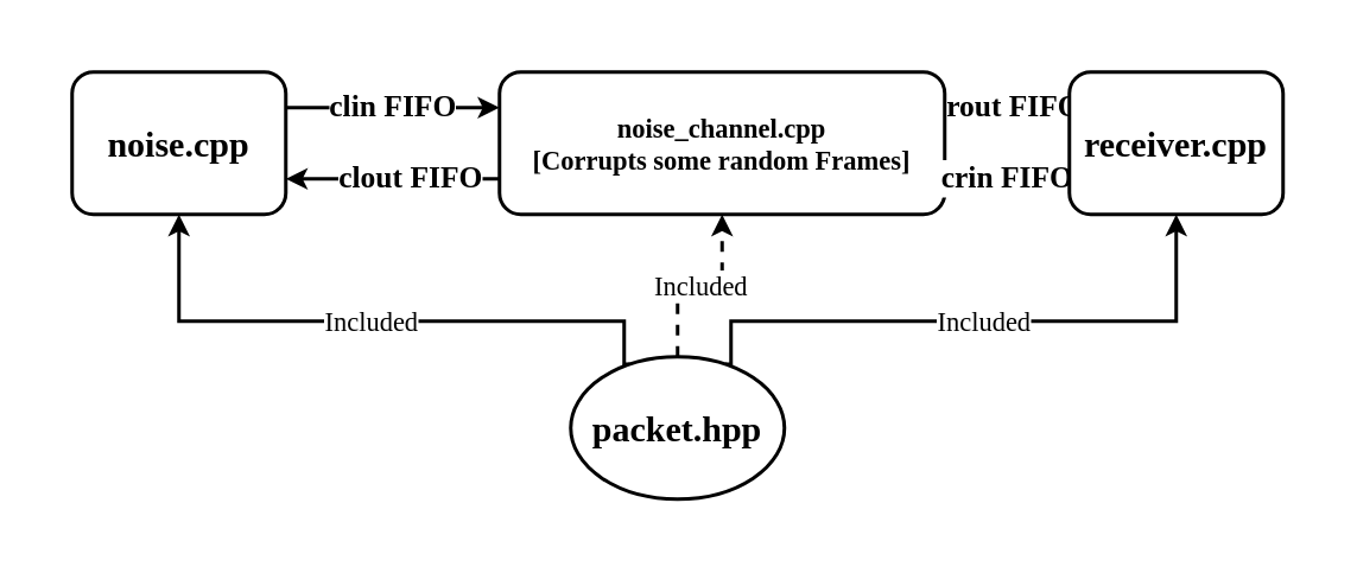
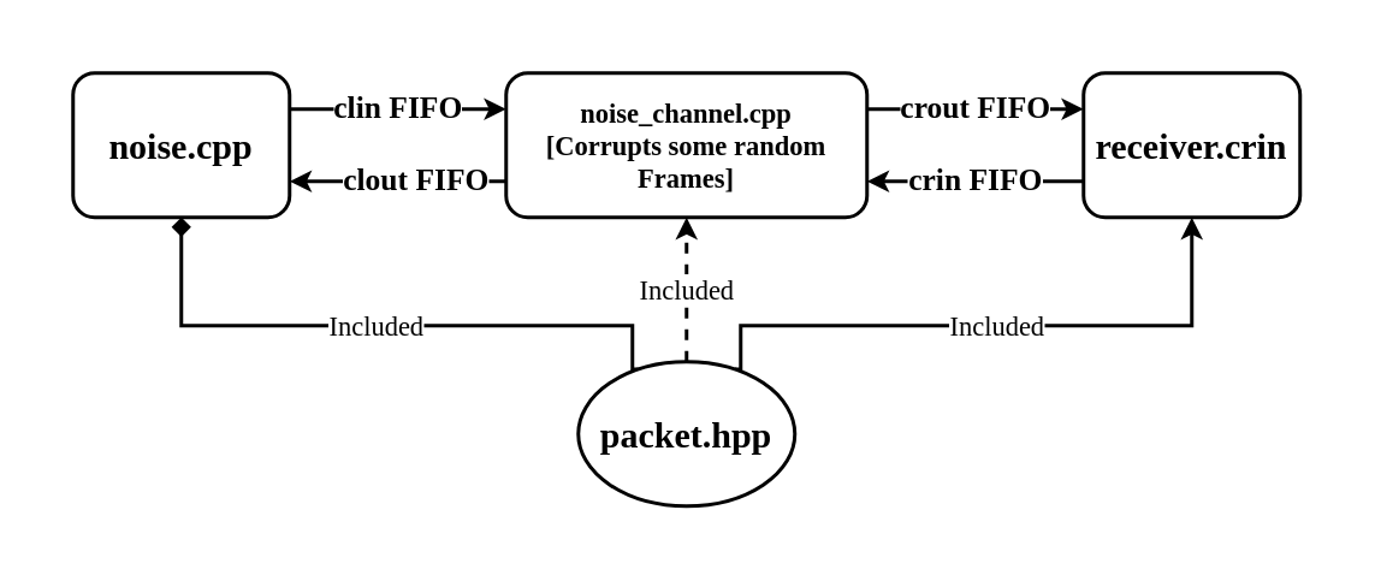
- <mxCell id="10" value="noise_channel.cpp&lt;br style=&quot;font-size: 15px;&quot;&gt;[Corrupts some random Frames]" style="rounded=1;whiteSpace=wrap;html=1;fontFamily=Times New Roman;fontSize=15;strokeWidth=2;fontStyle=1" vertex="1" parent="1"><mxGeometry x="280" y="40" width="250" height="80" as="geometry" /></mxCell>
+ <mxCell id="10" value="noise_channel.cpp&lt;br style=&quot;font-size: 15px;&quot;&gt;[Corrupts some random Frames]" style="rounded=1;whiteSpace=wrap;html=1;fontFamily=Times New Roman;fontSize=15;strokeWidth=2;fontStyle=1" vertex="1" parent="1"><mxGeometry x="280" y="40" width="200" height="80" as="geometry" /></mxCell>
- <mxCell id="12" value="receiver.cpp" style="rounded=1;whiteSpace=wrap;html=1;fontFamily=Times New Roman;fontSize=20;strokeWidth=2;fontStyle=1" vertex="1" parent="1"><mxGeometry x="600" y="40" width="120" height="80" as="geometry" /></mxCell>
+ <mxCell id="12" value="receiver.crin" style="rounded=1;whiteSpace=wrap;html=1;fontFamily=Times New Roman;fontSize=20;strokeWidth=2;fontStyle=1" vertex="1" parent="1"><mxGeometry x="600" y="40" width="120" height="80" as="geometry" /></mxCell>
- <mxCell id="6" value="Included" style="edgeStyle=orthogonalEdgeStyle;rounded=0;orthogonalLoop=1;jettySize=auto;html=1;exitX=0.25;exitY=0;exitDx=0;exitDy=0;entryX=0.5;entryY=1;entryDx=0;entryDy=0;fontFamily=Times New Roman;fontSize=15;strokeWidth=2;" edge="1" parent="1" source="7" target="3"><mxGeometry relative="1" as="geometry"><Array as="points"><mxPoint x="350" y="180" /><mxPoint x="100" y="180" /></Array></mxGeometry></mxCell>
+ <mxCell id="6" value="Included" style="edgeStyle=orthogonalEdgeStyle;rounded=0;orthogonalLoop=1;jettySize=auto;html=1;exitX=0.25;exitY=0;exitDx=0;exitDy=0;entryX=0.5;entryY=1;entryDx=0;entryDy=0;fontFamily=Times New Roman;fontSize=15;strokeWidth=2;endArrow=diamond;" edge="1" parent="1" source="7" target="3"><mxGeometry relative="1" as="geometry"><Array as="points"><mxPoint x="350" y="180" /><mxPoint x="100" y="180" /></Array></mxGeometry></mxCell>
